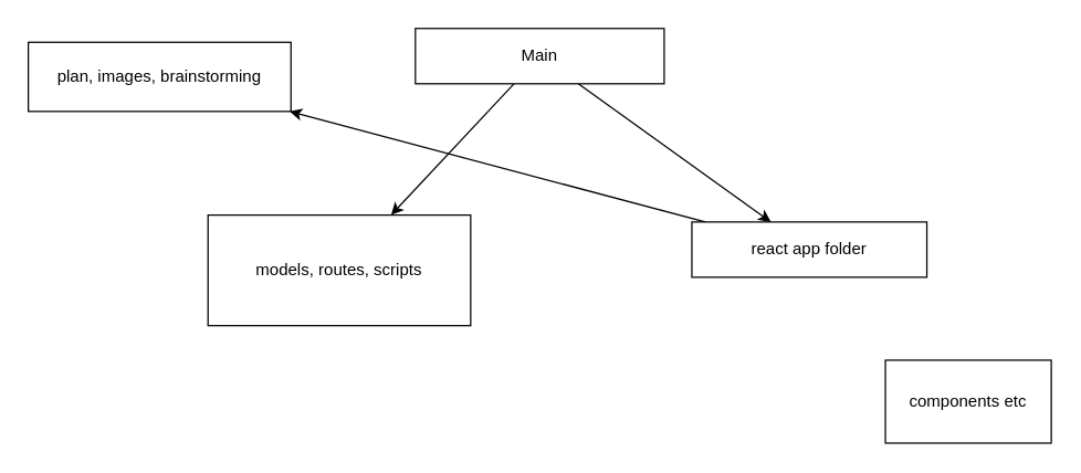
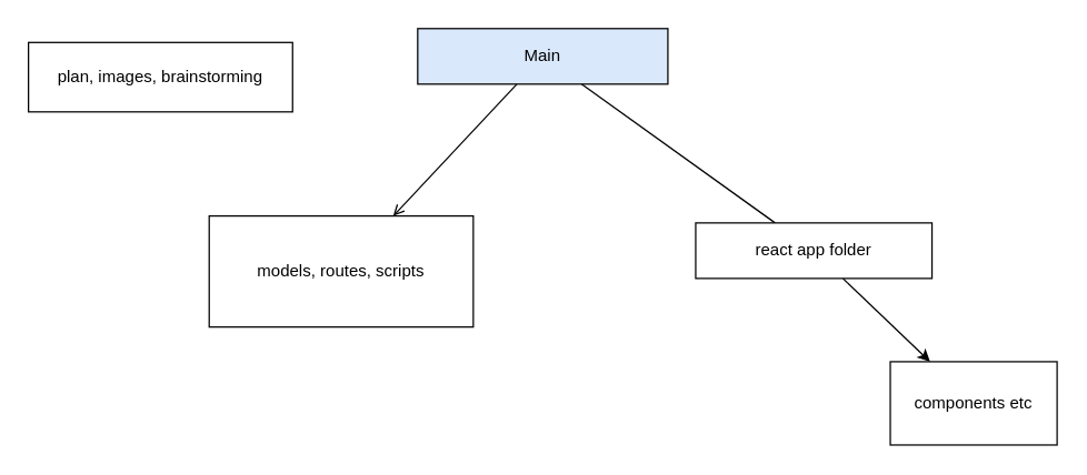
- <mxCell id="4" value="Main" style="rounded=0;whiteSpace=wrap;html=1;" vertex="1" parent="1"><mxGeometry x="300" y="20" width="180" height="40" as="geometry" /></mxCell>
+ <mxCell id="4" value="Main" style="rounded=0;whiteSpace=wrap;html=1;fillColor=#dae8fc;" vertex="1" parent="1"><mxGeometry x="300" y="20" width="180" height="40" as="geometry" /></mxCell>
- <mxCell id="7" value="" style="edgeStyle=none;html=1;" edge="1" parent="1" source="8" target="6"><mxGeometry relative="1" as="geometry" /></mxCell>
+ <mxCell id="7" value="" style="edgeStyle=none;html=1;" edge="1" parent="1" source="8" target="9"><mxGeometry relative="1" as="geometry" /></mxCell>
- <mxCell id="2" value="" style="edgeStyle=none;html=1;" edge="1" parent="1" source="4" target="5"><mxGeometry relative="1" as="geometry" /></mxCell>
+ <mxCell id="2" value="" style="edgeStyle=none;html=1;endArrow=open;" edge="1" parent="1" source="4" target="5"><mxGeometry relative="1" as="geometry" /></mxCell>
- <mxCell id="3" value="" style="edgeStyle=none;html=1;" edge="1" parent="1" source="4" target="8"><mxGeometry relative="1" as="geometry" /></mxCell>
+ <mxCell id="3" value="" style="edgeStyle=none;html=1;endArrow=none;" edge="1" parent="1" source="4" target="8"><mxGeometry relative="1" as="geometry" /></mxCell>
